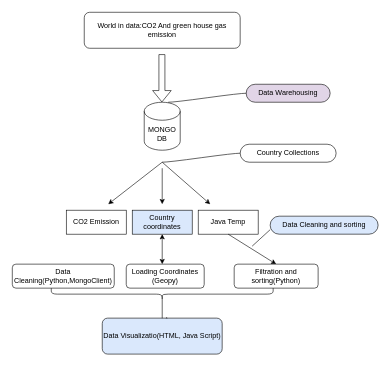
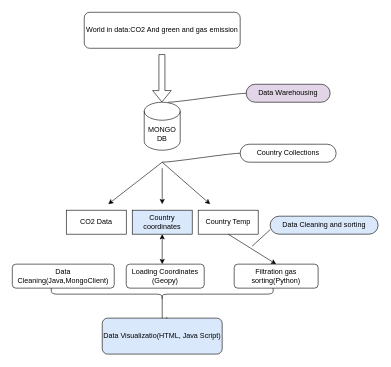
- <mxCell id="3" value="World in data:CO2 And green house gas emission" style="rounded=1;whiteSpace=wrap;html=1;" vertex="1" parent="1"><mxGeometry x="140" width="260" height="60" as="geometry" y="20" /></mxCell>
+ <mxCell id="3" value="World in data:CO2 And green and gas emission" style="rounded=1;whiteSpace=wrap;html=1;" vertex="1" parent="1"><mxGeometry x="140" width="260" height="60" as="geometry" y="20" /></mxCell>
- <mxCell id="11" value="CO2 Emission" style="whiteSpace=wrap;html=1;align=center;" vertex="1" parent="1"><mxGeometry x="110" y="350" width="100" height="40" as="geometry" /></mxCell>
+ <mxCell id="11" value="CO2 Data" style="whiteSpace=wrap;html=1;align=center;" vertex="1" parent="1"><mxGeometry x="110" y="350" width="100" height="40" as="geometry" /></mxCell>
- <mxCell id="13" value="Java Temp" style="whiteSpace=wrap;html=1;align=center;" vertex="1" parent="1"><mxGeometry x="330" y="350" width="100" height="40" as="geometry" /></mxCell>
+ <mxCell id="13" value="Country Temp" style="whiteSpace=wrap;html=1;align=center;" vertex="1" parent="1"><mxGeometry x="330" y="350" width="100" height="40" as="geometry" /></mxCell>
- <mxCell id="16" value="Data Cleaning(Python,MongoClient)" style="rounded=1;whiteSpace=wrap;html=1;" vertex="1" parent="1"><mxGeometry x="20" y="440" width="170" height="40" as="geometry" /></mxCell>
+ <mxCell id="16" value="Data Cleaning(Java,MongoClient)" style="rounded=1;whiteSpace=wrap;html=1;" vertex="1" parent="1"><mxGeometry x="20" y="440" width="170" height="40" as="geometry" /></mxCell>
- <mxCell id="20" value="Filtration and sorting(Python)" style="rounded=1;whiteSpace=wrap;html=1;" vertex="1" parent="1"><mxGeometry x="390" y="440" width="140" height="40" as="geometry" /></mxCell>
+ <mxCell id="20" value="Filtration gas sorting(Python)" style="rounded=1;whiteSpace=wrap;html=1;" vertex="1" parent="1"><mxGeometry x="390" y="440" width="140" height="40" as="geometry" /></mxCell>
